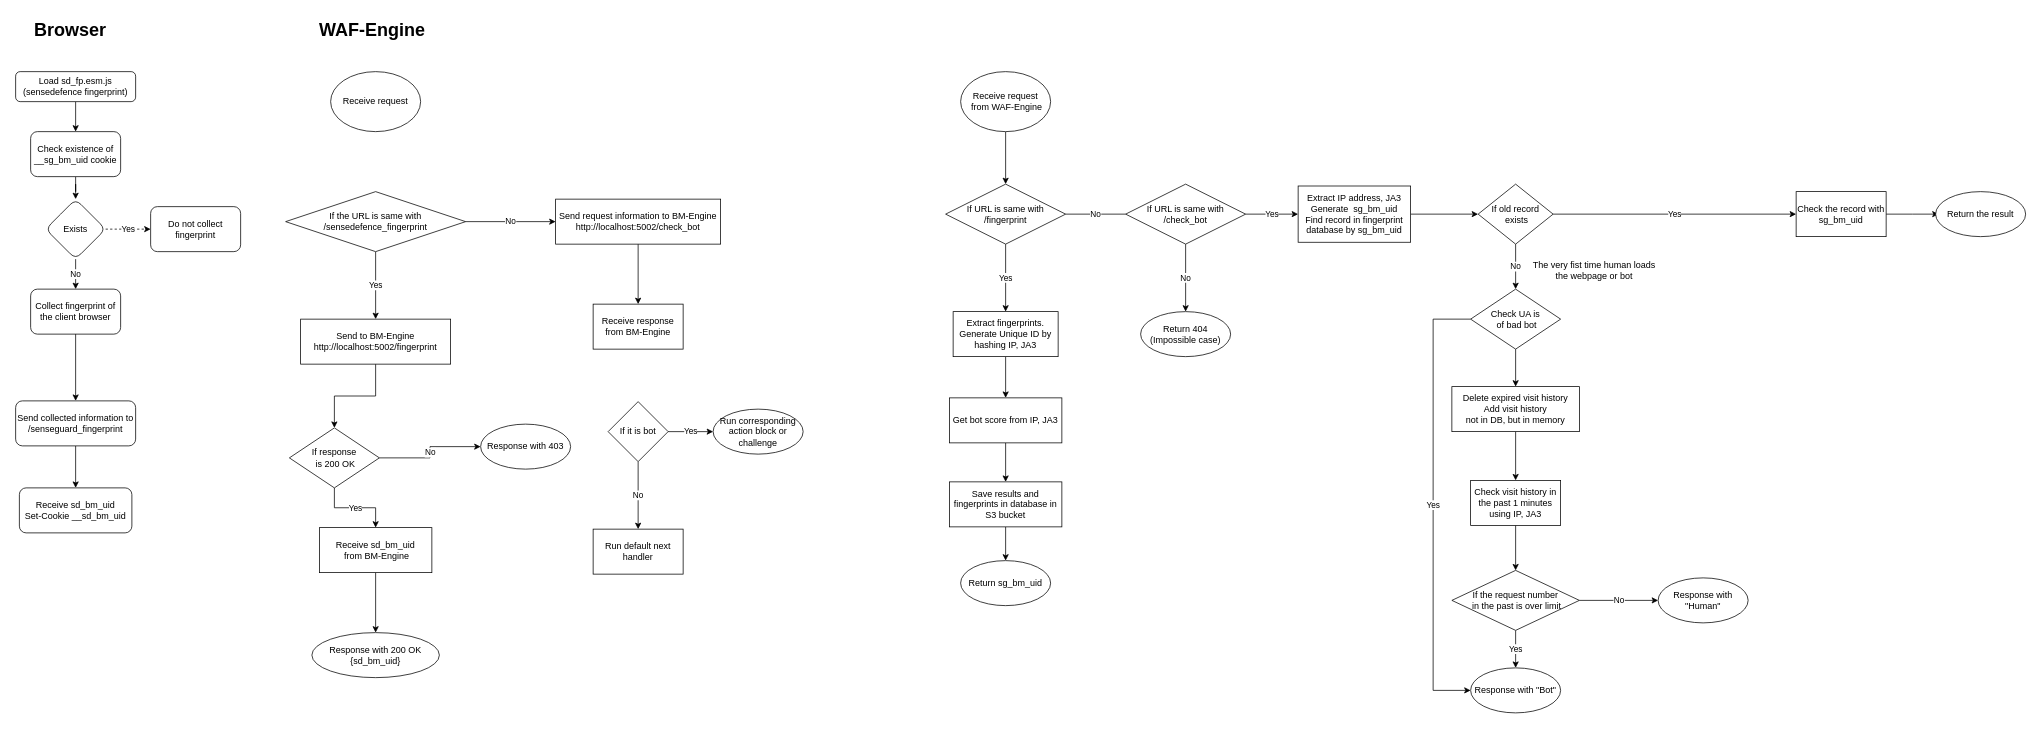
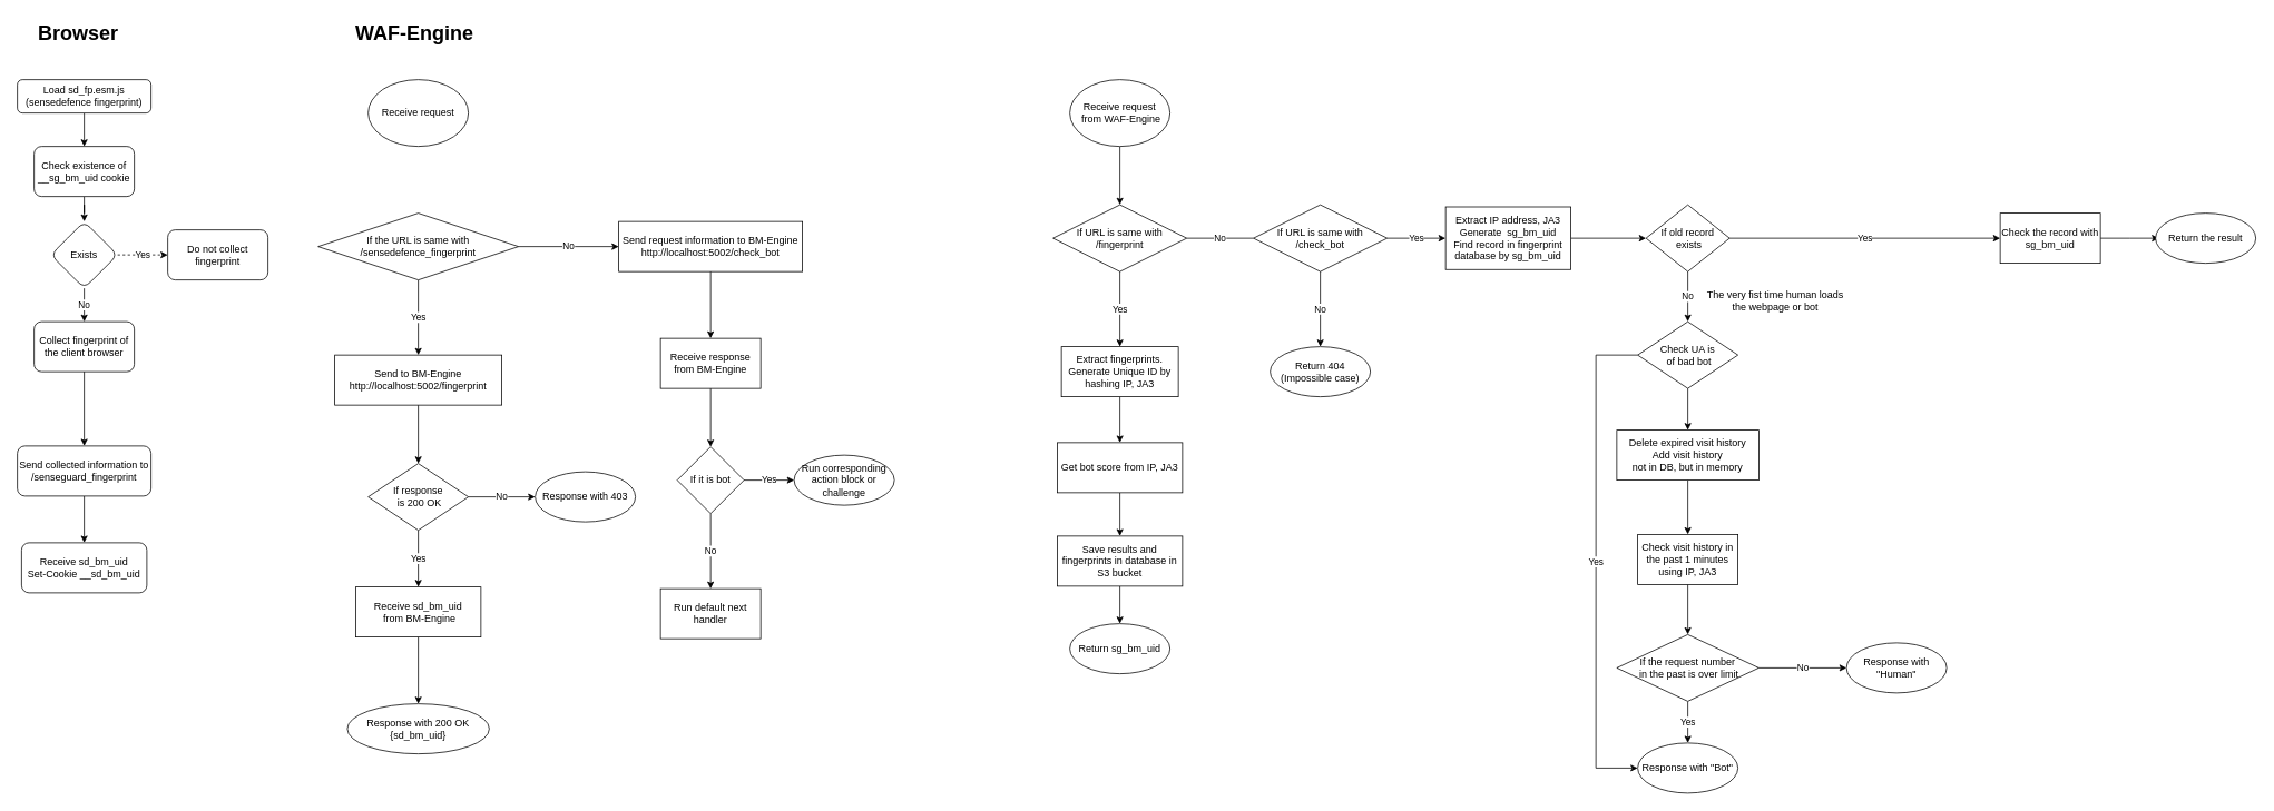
+ <mxCell id="26" value="" style="edgeStyle=orthogonalEdgeStyle;rounded=0;orthogonalLoop=1;jettySize=auto;html=1;" parent="1" source="27" target="30" edge="1"><mxGeometry relative="1" as="geometry" /></mxCell>
- <mxCell id="71" value="If response&lt;br&gt;&amp;nbsp;is 200 OK" style="rhombus;whiteSpace=wrap;html=1;" parent="1" vertex="1"><mxGeometry x="385" y="570" width="120" height="80" as="geometry" /></mxCell>
+ <mxCell id="71" value="If response&lt;br&gt;&amp;nbsp;is 200 OK" style="rhombus;whiteSpace=wrap;html=1;" parent="1" vertex="1"><mxGeometry x="440" y="555" width="120" height="80" as="geometry" /></mxCell>
